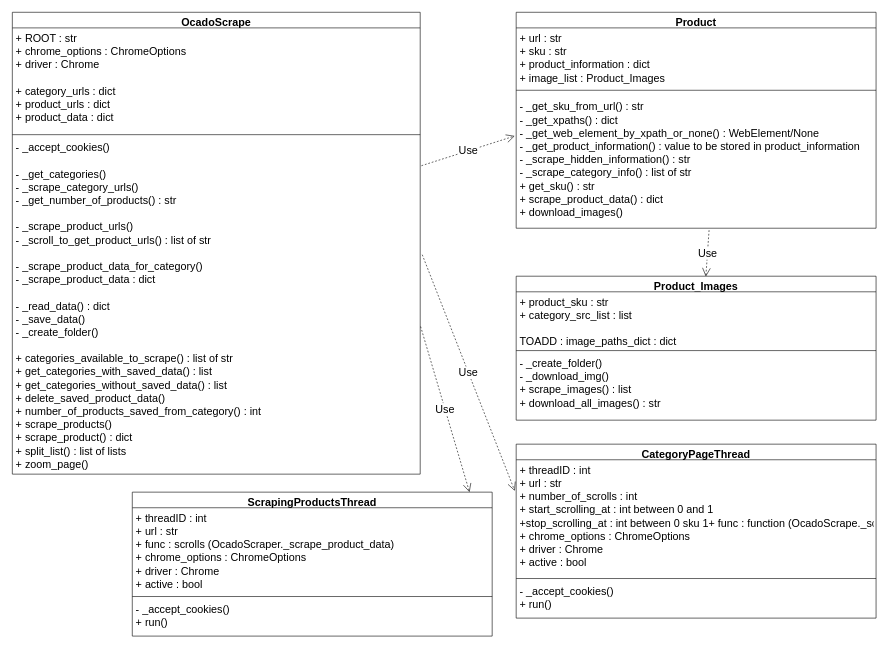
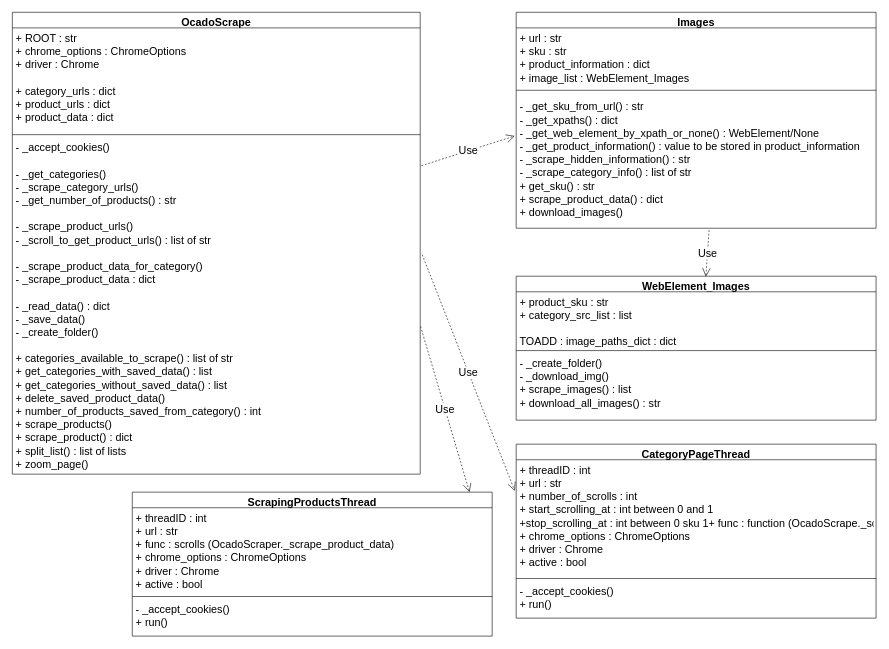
- <mxCell id="2" value="Product" style="swimlane;fontStyle=1;align=center;verticalAlign=top;childLayout=stackLayout;horizontal=1;startSize=26;horizontalStack=0;resizeParent=1;resizeParentMax=0;resizeLast=0;collapsible=1;marginBottom=0;fontSize=18;" parent="1" vertex="1"><mxGeometry x="860" y="20" width="600" height="360" as="geometry" /></mxCell>
+ <mxCell id="2" value="Images" style="swimlane;fontStyle=1;align=center;verticalAlign=top;childLayout=stackLayout;horizontal=1;startSize=26;horizontalStack=0;resizeParent=1;resizeParentMax=0;resizeLast=0;collapsible=1;marginBottom=0;fontSize=18;" parent="1" vertex="1"><mxGeometry x="860" y="20" width="600" height="360" as="geometry" /></mxCell>
- <mxCell id="3" value="+ url : str&#10;+ sku : str&#10;+ product_information : dict&#10;+ image_list : Product_Images" style="text;strokeColor=none;fillColor=none;align=left;verticalAlign=top;spacingLeft=4;spacingRight=4;overflow=hidden;rotatable=0;points=[[0,0.5],[1,0.5]];portConstraint=eastwest;fontSize=18;" parent="2" vertex="1"><mxGeometry y="26" width="600" height="94" as="geometry" /></mxCell>
+ <mxCell id="3" value="+ url : str&#10;+ sku : str&#10;+ product_information : dict&#10;+ image_list : WebElement_Images" style="text;strokeColor=none;fillColor=none;align=left;verticalAlign=top;spacingLeft=4;spacingRight=4;overflow=hidden;rotatable=0;points=[[0,0.5],[1,0.5]];portConstraint=eastwest;fontSize=18;" parent="2" vertex="1"><mxGeometry y="26" width="600" height="94" as="geometry" /></mxCell>
- <mxCell id="6" value="Product_Images" style="swimlane;fontStyle=1;align=center;verticalAlign=top;childLayout=stackLayout;horizontal=1;startSize=26;horizontalStack=0;resizeParent=1;resizeParentMax=0;resizeLast=0;collapsible=1;marginBottom=0;fontSize=18;" parent="1" vertex="1"><mxGeometry x="860" y="460" width="600" height="240" as="geometry" /></mxCell>
+ <mxCell id="6" value="WebElement_Images" style="swimlane;fontStyle=1;align=center;verticalAlign=top;childLayout=stackLayout;horizontal=1;startSize=26;horizontalStack=0;resizeParent=1;resizeParentMax=0;resizeLast=0;collapsible=1;marginBottom=0;fontSize=18;" parent="1" vertex="1"><mxGeometry x="860" y="460" width="600" height="240" as="geometry" /></mxCell>
